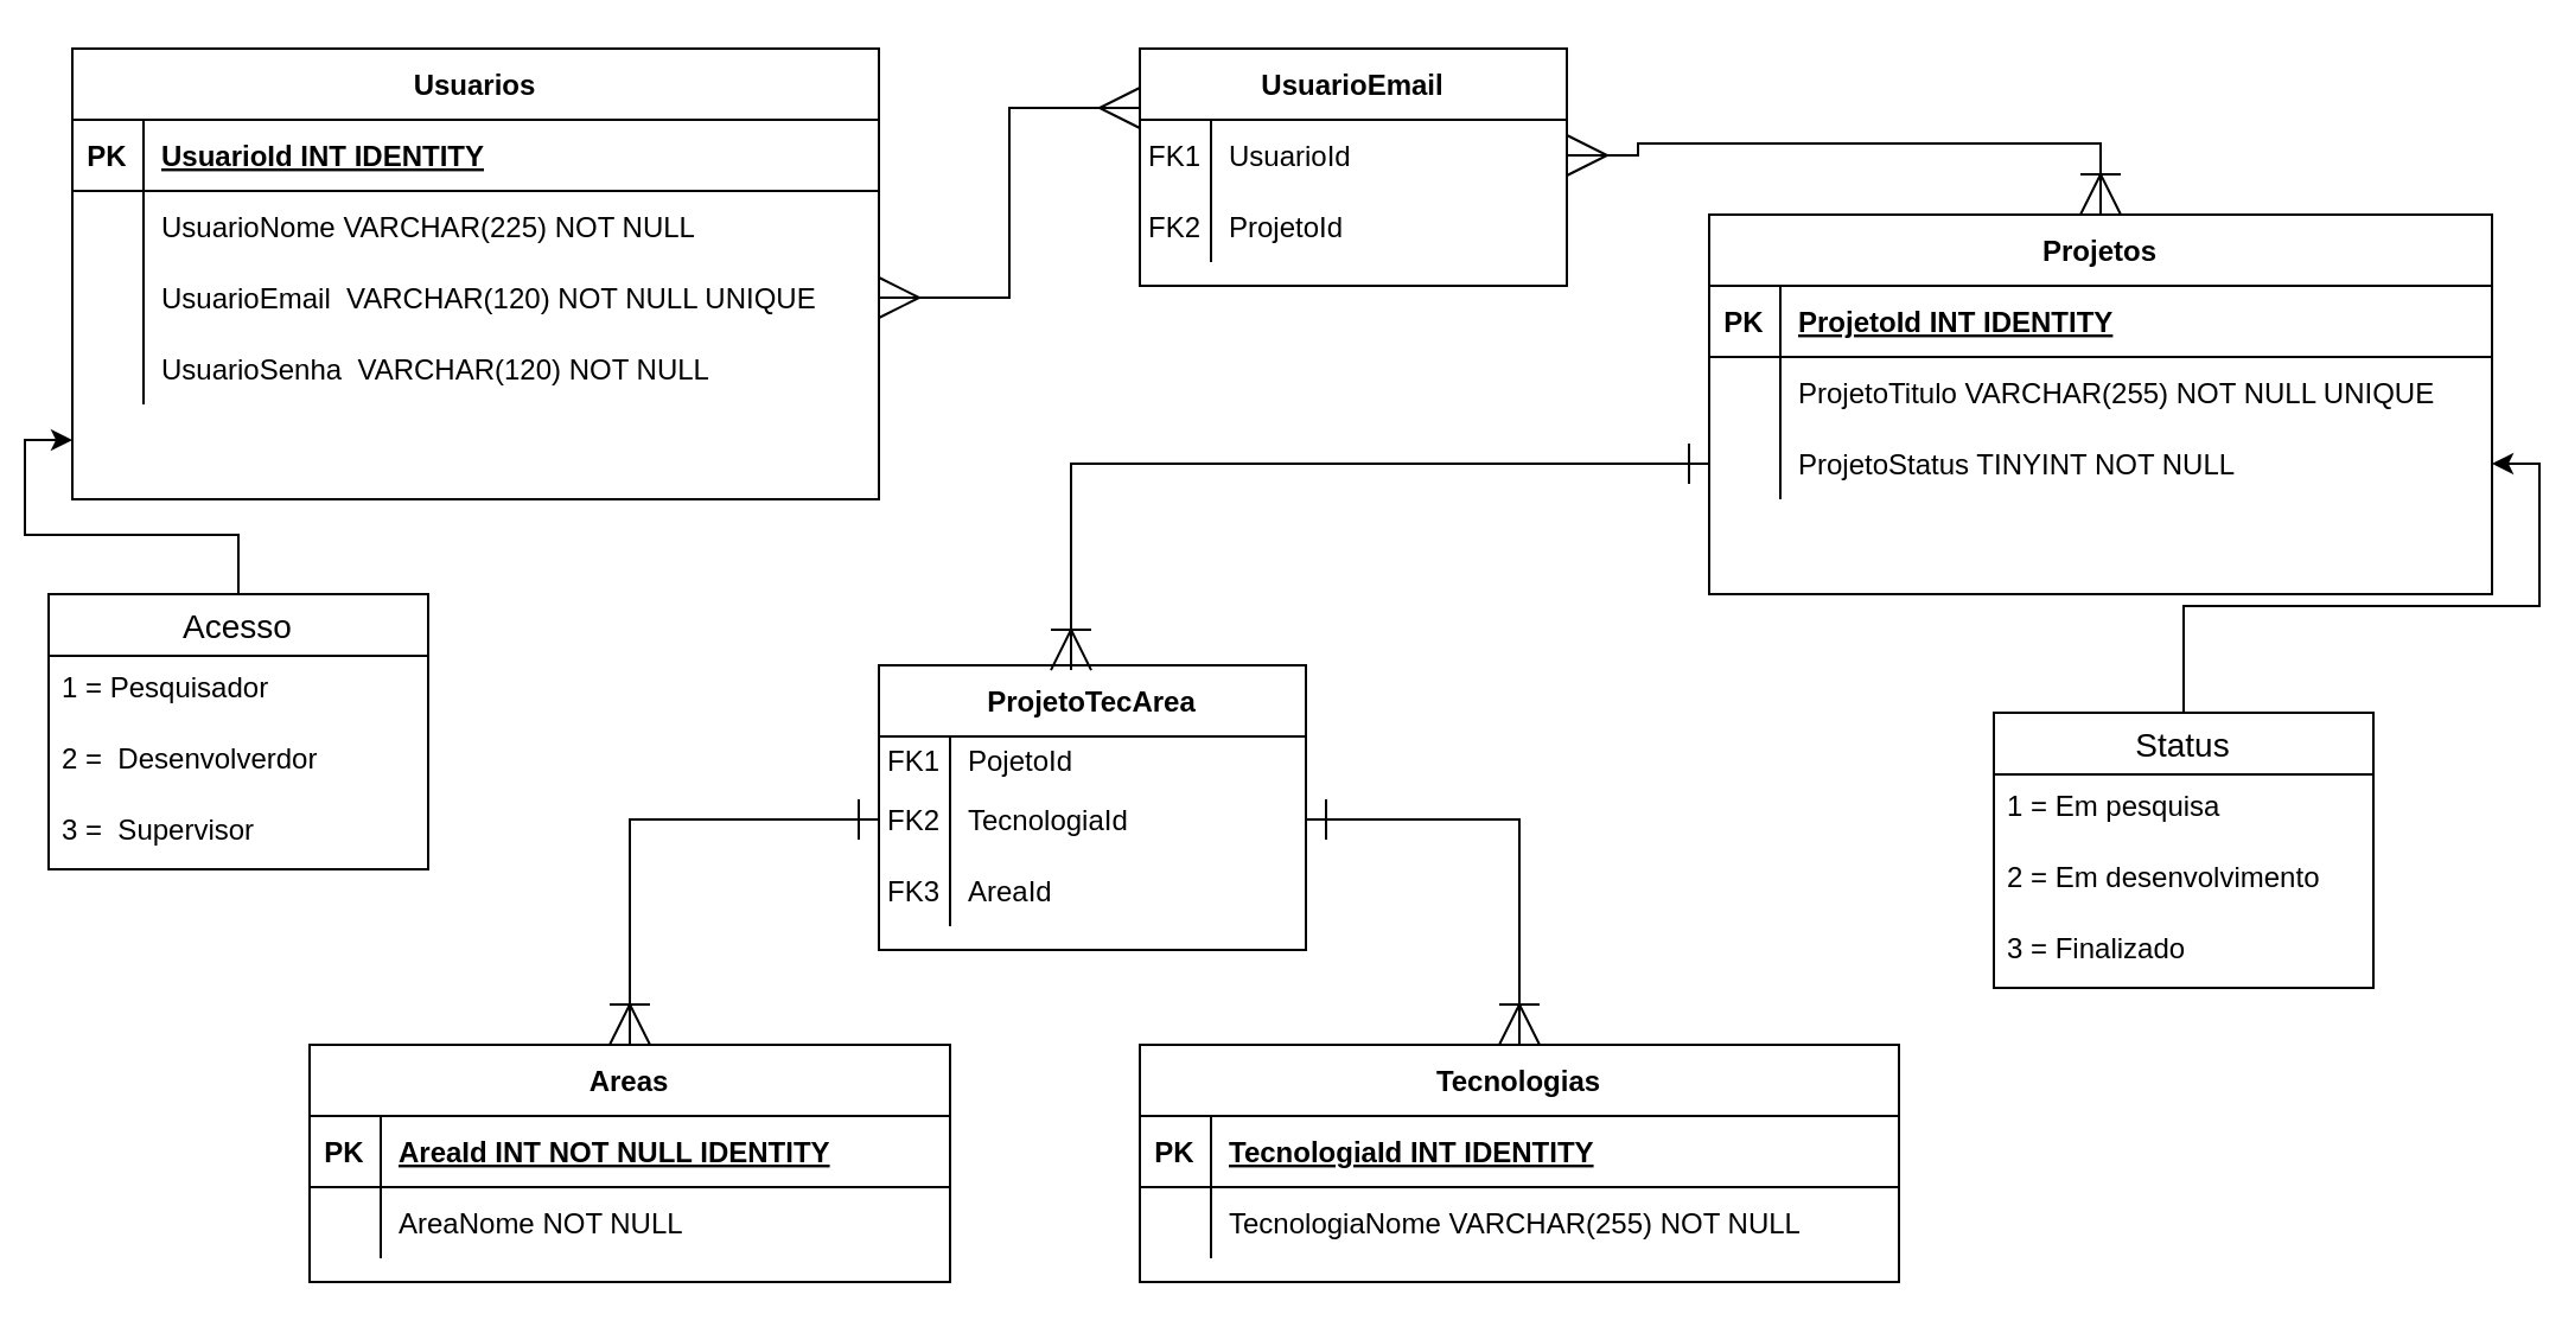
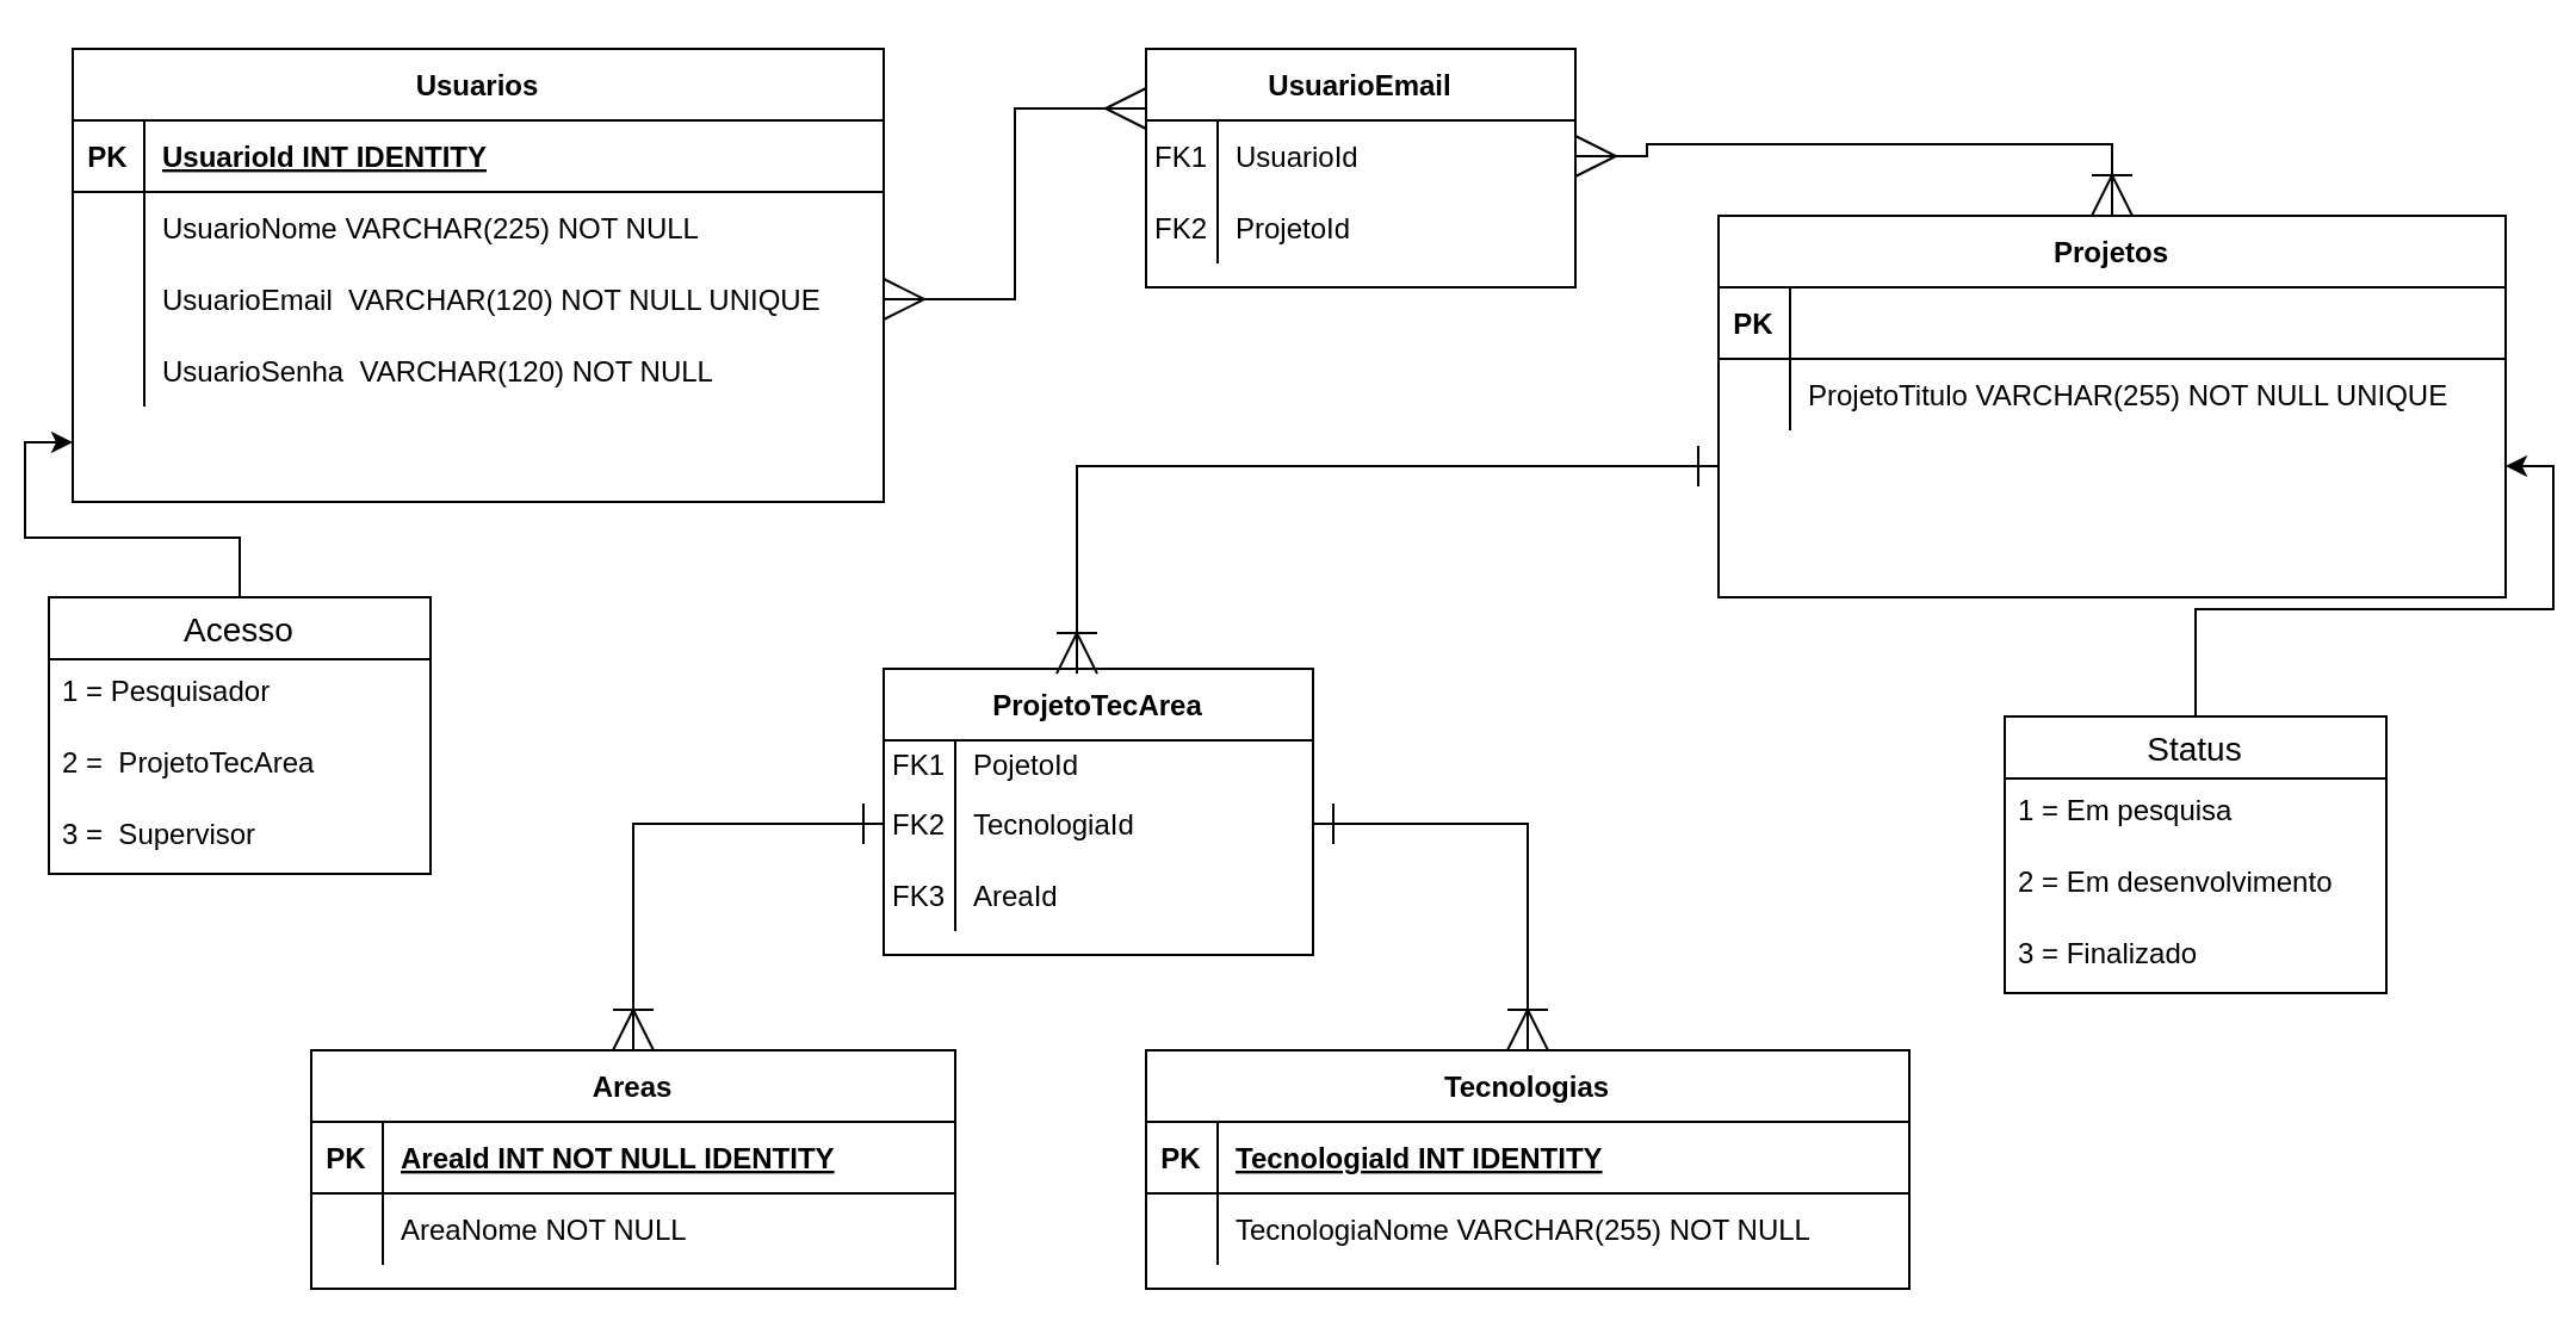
- <mxCell id="27" value="ProjetoId INT IDENTITY" style="shape=partialRectangle;overflow=hidden;connectable=0;fillColor=none;top=0;left=0;bottom=0;right=0;align=left;spacingLeft=6;fontStyle=5;" parent="25" vertex="1"><mxGeometry x="30" width="300" height="30" as="geometry"><mxRectangle width="300" height="30" as="alternateBounds" /></mxGeometry></mxCell>
- <mxCell id="33" value="ProjetoStatus TINYINT NOT NULL " style="shape=partialRectangle;overflow=hidden;connectable=0;fillColor=none;top=0;left=0;bottom=0;right=0;align=left;spacingLeft=6;" parent="31" vertex="1"><mxGeometry x="30" width="300" height="30" as="geometry"><mxRectangle width="300" height="30" as="alternateBounds" /></mxGeometry></mxCell>
- <mxCell id="73" value="2 =  Desenvolverdor" style="text;strokeColor=none;fillColor=none;spacingLeft=4;spacingRight=4;overflow=hidden;rotatable=0;points=[[0,0.5],[1,0.5]];portConstraint=eastwest;fontSize=12;" vertex="1" parent="71"><mxGeometry y="56" width="160" height="30" as="geometry" /></mxCell>
+ <mxCell id="73" value="2 =  ProjetoTecArea" style="text;strokeColor=none;fillColor=none;spacingLeft=4;spacingRight=4;overflow=hidden;rotatable=0;points=[[0,0.5],[1,0.5]];portConstraint=eastwest;fontSize=12;" vertex="1" parent="71"><mxGeometry y="56" width="160" height="30" as="geometry" /></mxCell>
